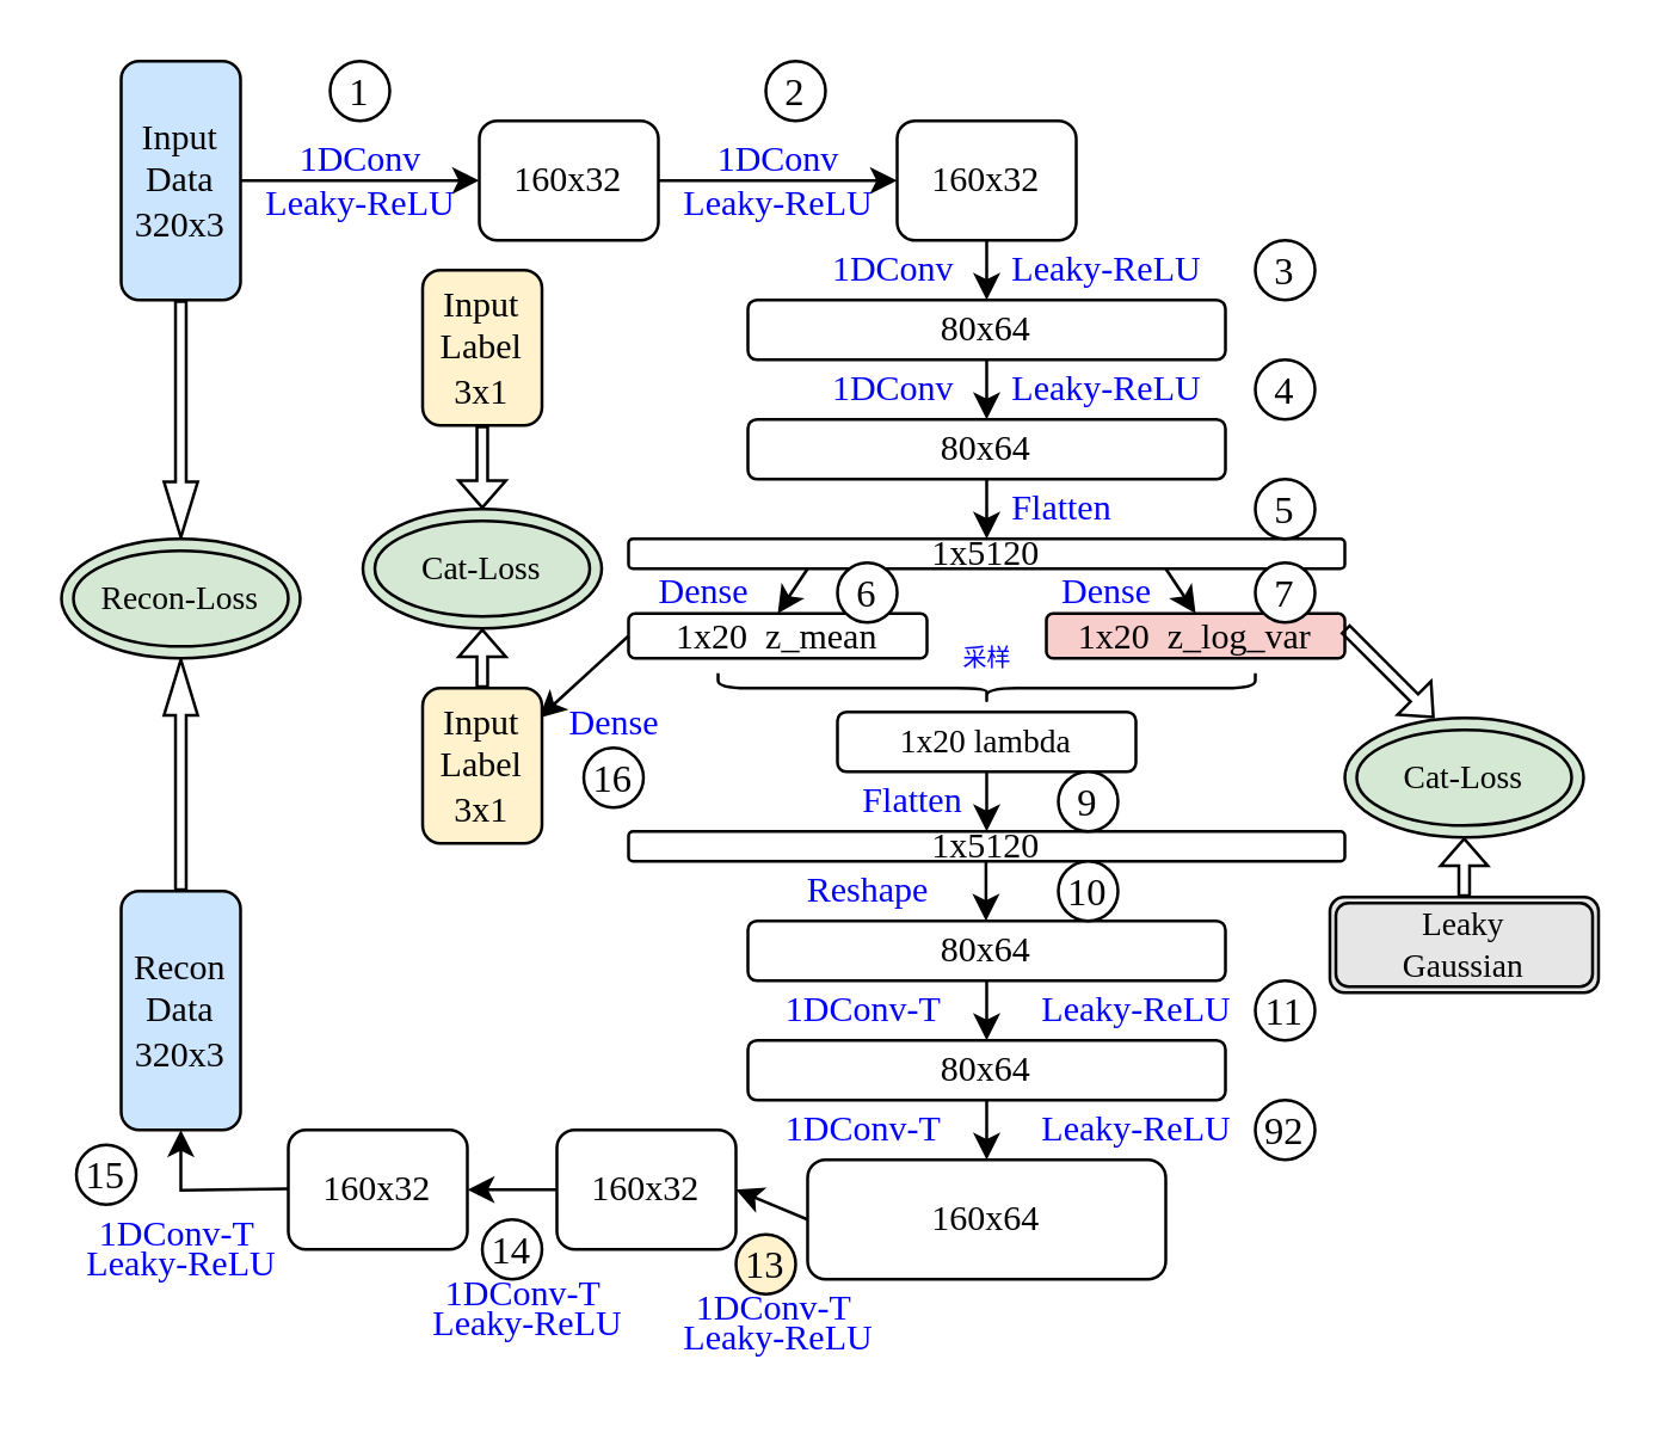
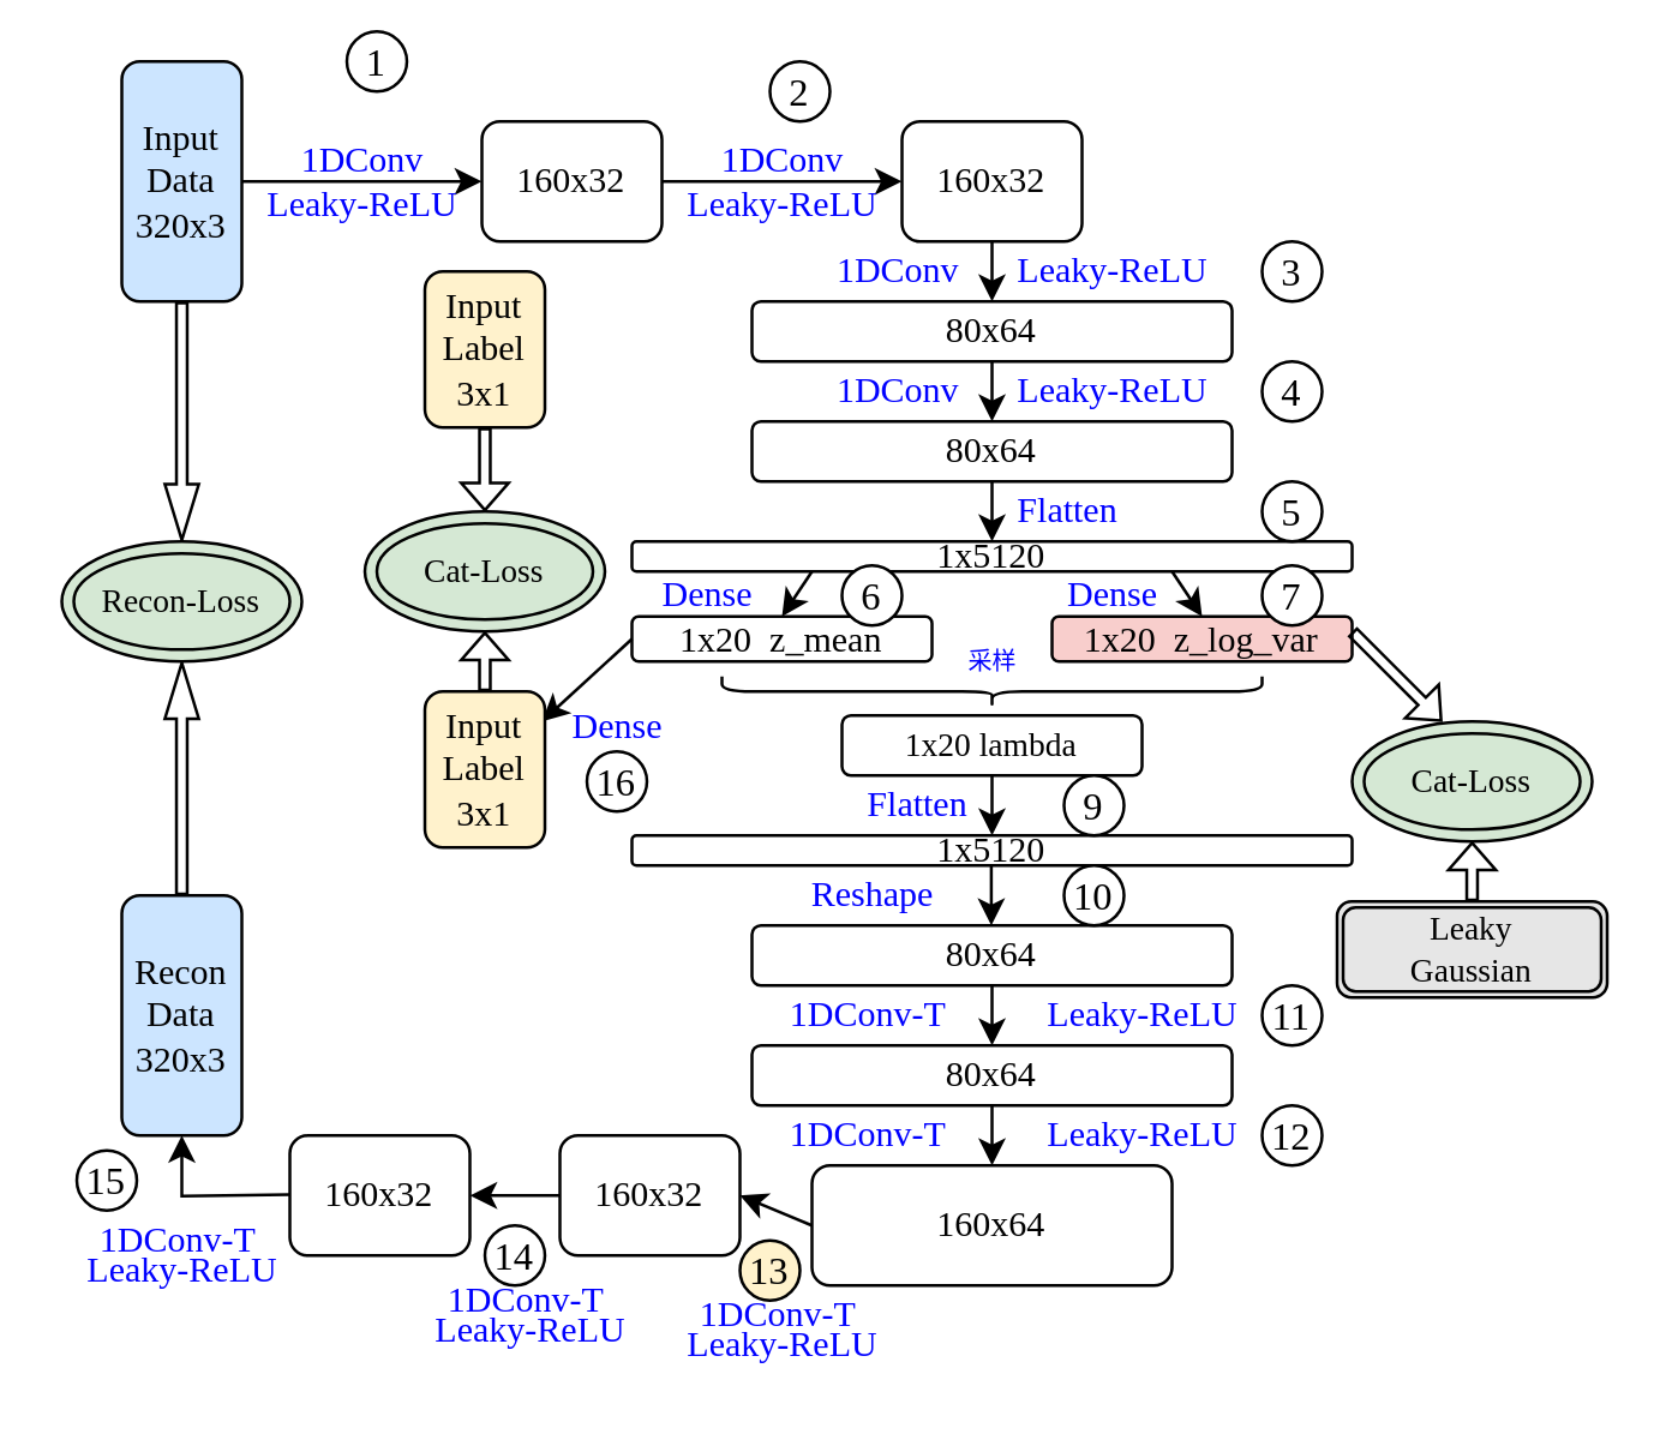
- <mxCell id="68" value="1" style="ellipse;whiteSpace=wrap;html=1;aspect=fixed;fontFamily=Times New Roman;fontSize=13;fontColor=#000000;fillColor=#FFFFFF;" vertex="1" parent="1"><mxGeometry x="110" y="20" width="20" height="20" as="geometry" /></mxCell>
+ <mxCell id="68" value="1" style="ellipse;whiteSpace=wrap;html=1;aspect=fixed;fontFamily=Times New Roman;fontSize=13;fontColor=#000000;fillColor=#FFFFFF;" vertex="1" parent="1"><mxGeometry x="115" y="10" width="20" height="20" as="geometry" /></mxCell>
- <mxCell id="78" value="92" style="ellipse;whiteSpace=wrap;html=1;aspect=fixed;fontFamily=Times New Roman;fontSize=13;fontColor=#000000;fillColor=#FFFFFF;" vertex="1" parent="1"><mxGeometry x="420" y="368" width="20" height="20" as="geometry" /></mxCell>
+ <mxCell id="78" value="12" style="ellipse;whiteSpace=wrap;html=1;aspect=fixed;fontFamily=Times New Roman;fontSize=13;fontColor=#000000;fillColor=#FFFFFF;" vertex="1" parent="1"><mxGeometry x="420" y="368" width="20" height="20" as="geometry" /></mxCell>
